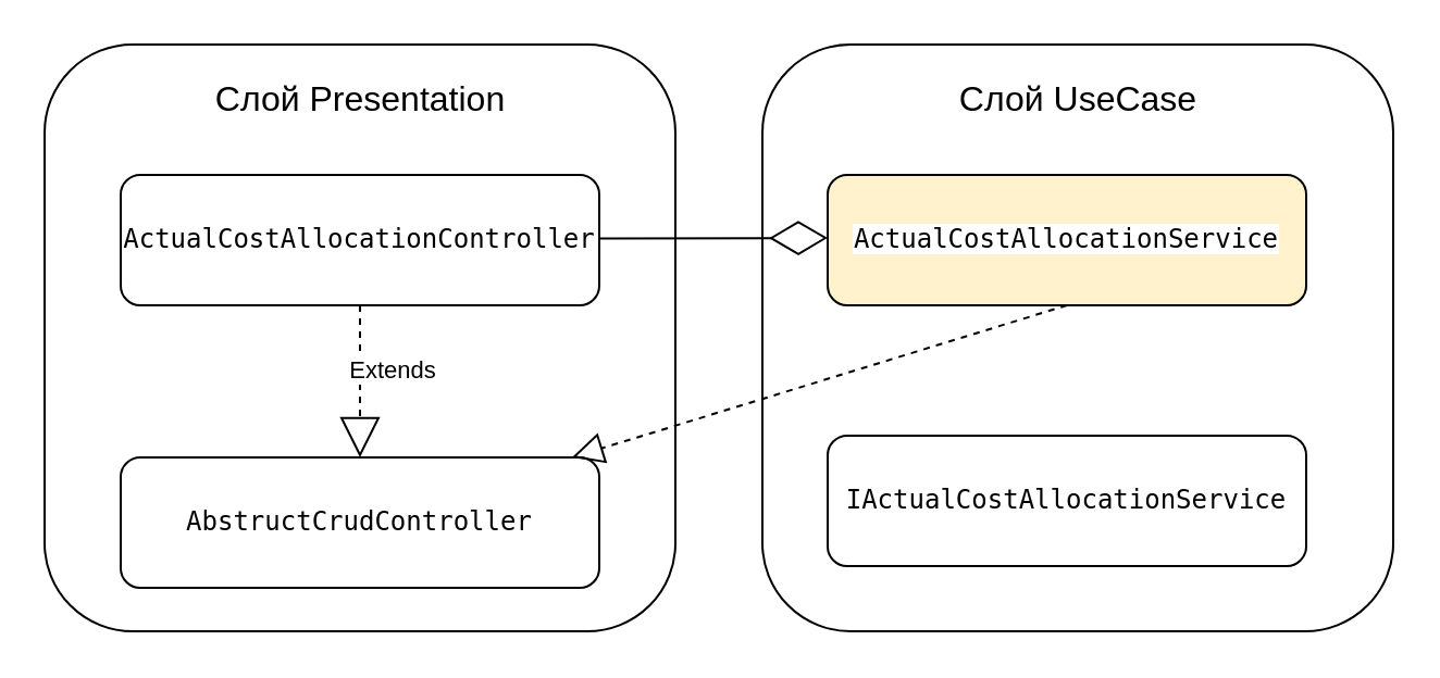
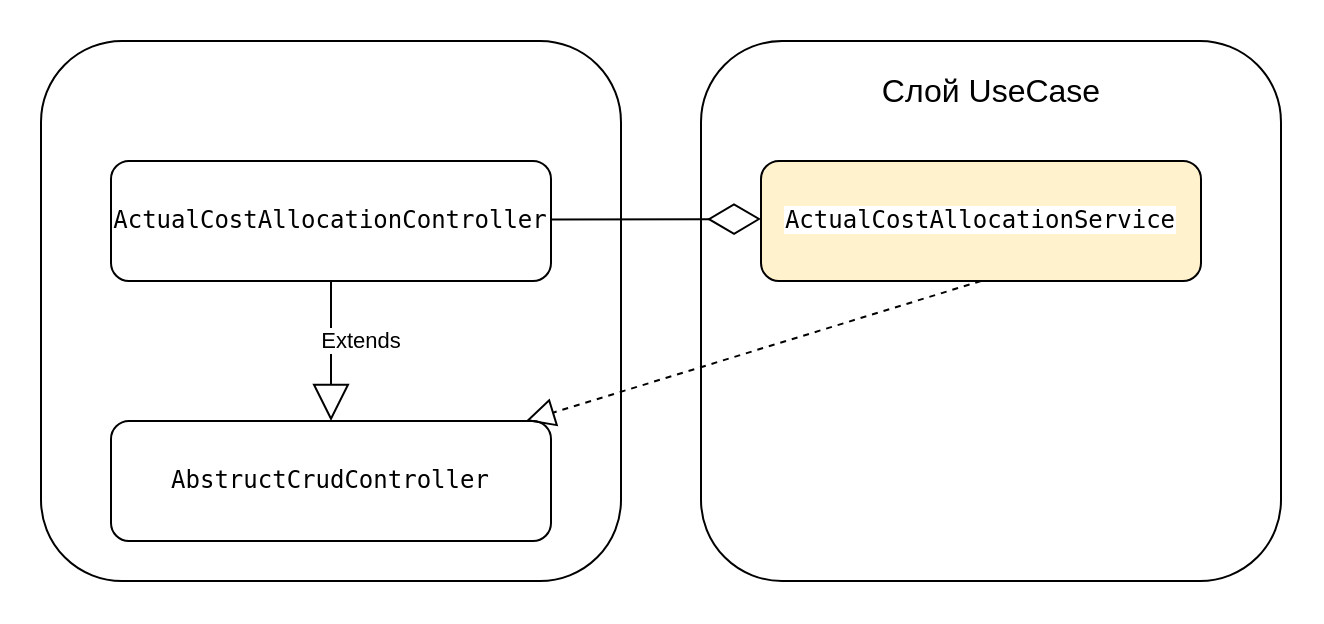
- <mxCell id="3" value="&lt;font style=&quot;font-size: 16px;&quot;&gt;Слой Presentation&lt;/font&gt;" style="text;html=1;align=center;verticalAlign=middle;whiteSpace=wrap;rounded=0;" vertex="1" parent="1"><mxGeometry x="82.5" y="30" width="165" height="30" as="geometry" /></mxCell>
- <mxCell id="5" value="Extends" style="endArrow=block;endSize=16;endFill=0;html=1;rounded=0;exitX=0.5;exitY=1;exitDx=0;exitDy=0;entryX=0.5;entryY=0;entryDx=0;entryDy=0;dashed=1;" edge="1" parent="1" source="4" target="6"><mxGeometry x="-0.143" y="15" width="160" relative="1" as="geometry"><mxPoint x="400" y="140" as="sourcePoint" /><mxPoint x="560" y="140" as="targetPoint" /><mxPoint as="offset" /></mxGeometry></mxCell>
+ <mxCell id="5" value="Extends" style="endArrow=block;endSize=16;endFill=0;html=1;rounded=0;exitX=0.5;exitY=1;exitDx=0;exitDy=0;entryX=0.5;entryY=0;entryDx=0;entryDy=0;" edge="1" parent="1" source="4" target="6"><mxGeometry x="-0.143" y="15" width="160" relative="1" as="geometry"><mxPoint x="400" y="140" as="sourcePoint" /><mxPoint x="560" y="140" as="targetPoint" /><mxPoint as="offset" /></mxGeometry></mxCell>
- <mxCell id="10" value="&lt;div style=&quot;&quot;&gt;&lt;pre style=&quot;font-family: &amp;quot;JetBrains Mono&amp;quot;, monospace;&quot;&gt;&lt;span style=&quot;background-color: rgb(255, 255, 255);&quot;&gt;IActualCostAllocationService&lt;/span&gt;&lt;/pre&gt;&lt;/div&gt;" style="rounded=1;whiteSpace=wrap;html=1;" vertex="1" parent="1"><mxGeometry x="380" y="200" width="220" height="60" as="geometry" /></mxCell>
